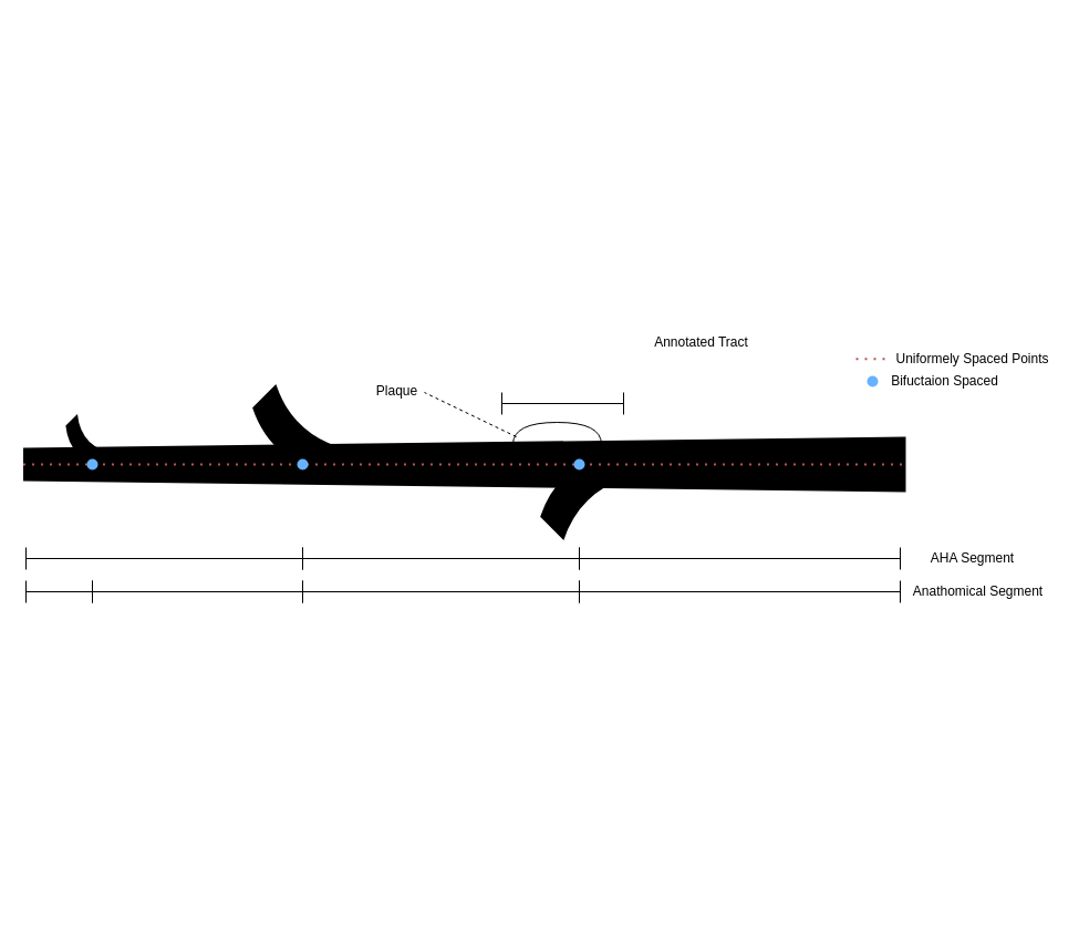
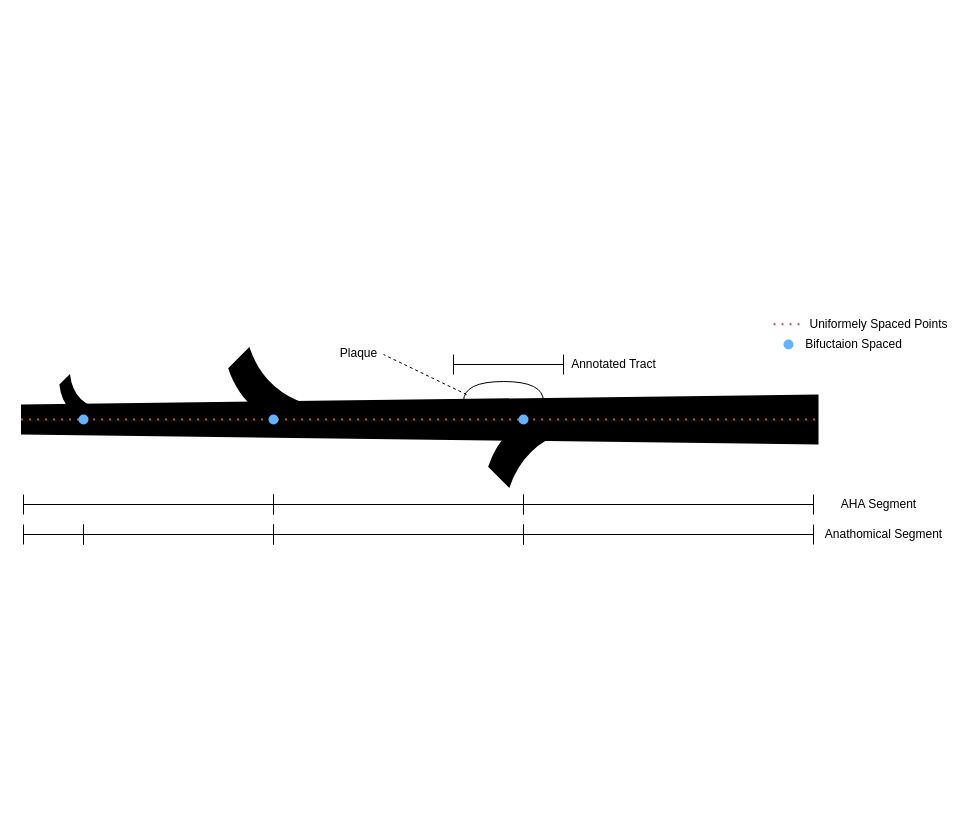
- <mxCell id="17" value="Annotated Tract" style="text;html=1;align=center;verticalAlign=middle;resizable=0;points=[];autosize=1;" vertex="1" parent="1"><mxGeometry x="583" y="299" width="100" height="20" as="geometry" /></mxCell>
+ <mxCell id="17" value="Annotated Tract" style="text;html=1;align=center;verticalAlign=middle;resizable=0;points=[];autosize=1;" vertex="1" parent="1"><mxGeometry x="563" y="354" width="100" height="20" as="geometry" /></mxCell>
